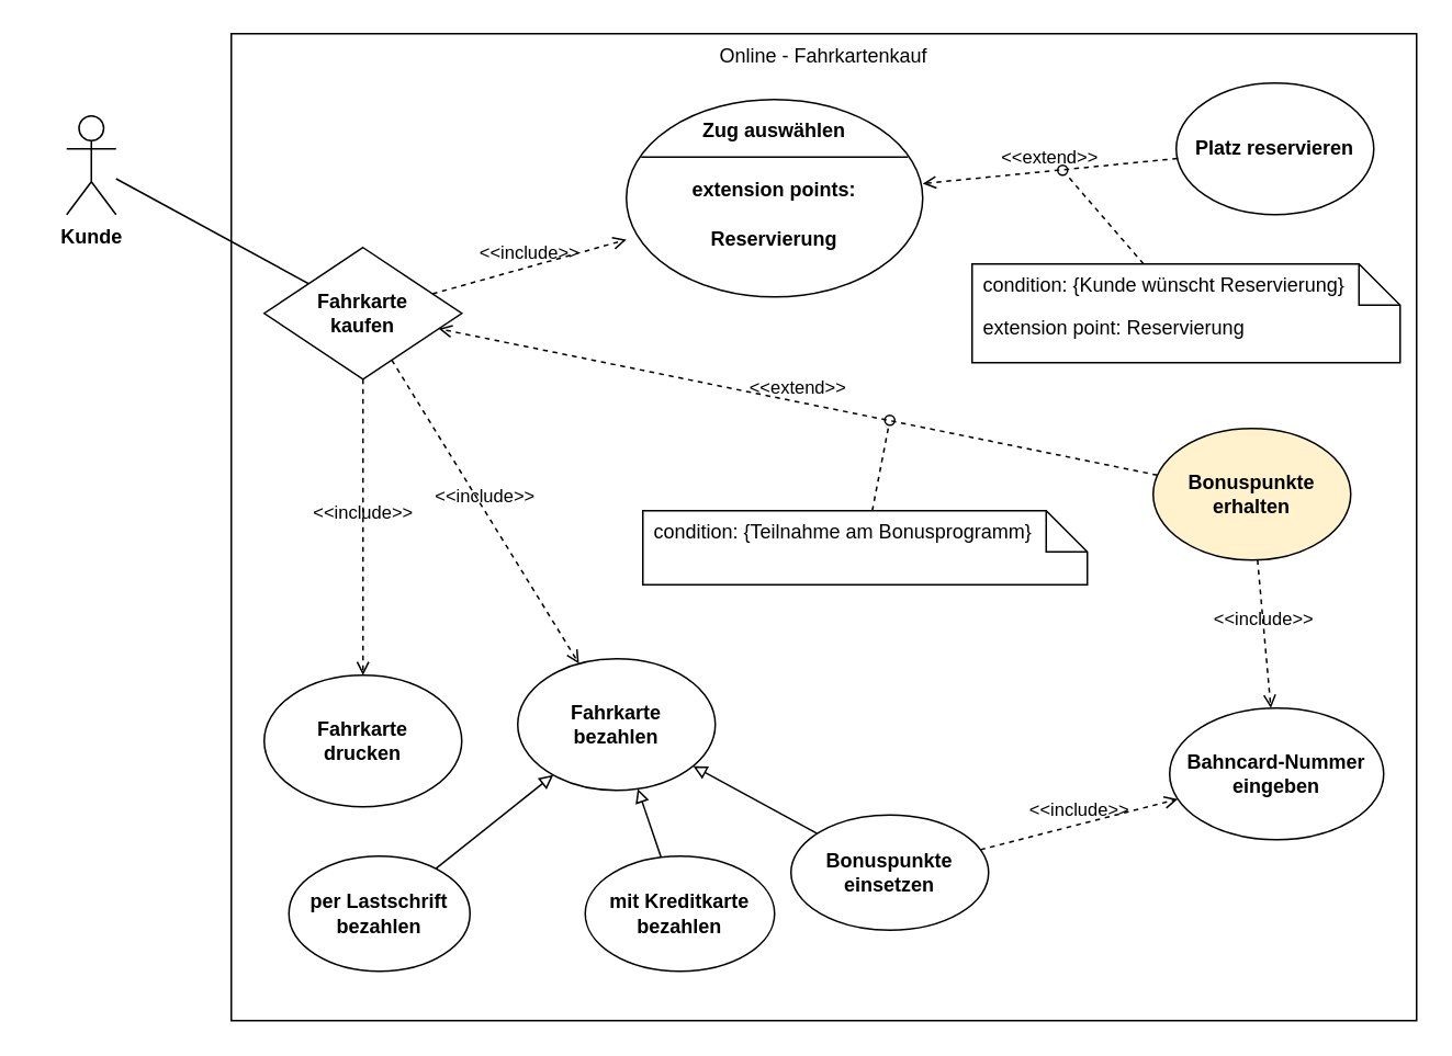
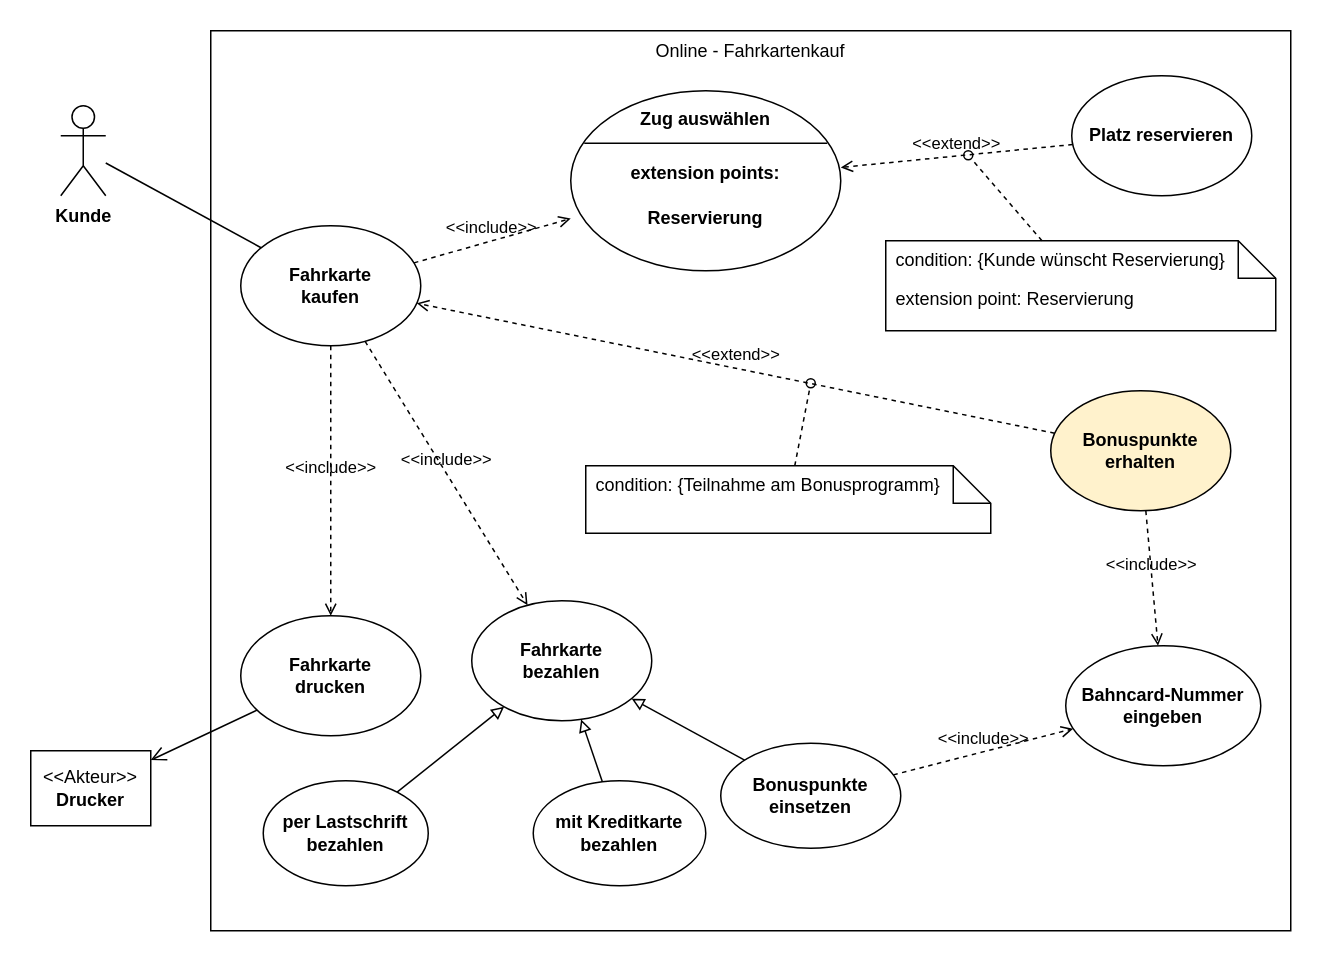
- <mxCell id="3" value="&lt;span&gt;Fahrkarte&lt;br&gt;kaufen&lt;/span&gt;" style="rhombus;whiteSpace=wrap;html=1;fontStyle=1;" parent="1" vertex="1"><mxGeometry x="160" y="150" width="120" height="80" as="geometry" /></mxCell>
+ <mxCell id="3" value="&lt;span&gt;Fahrkarte&lt;br&gt;kaufen&lt;/span&gt;" style="ellipse;whiteSpace=wrap;html=1;fontStyle=1" parent="1" vertex="1"><mxGeometry x="160" y="150" width="120" height="80" as="geometry" /></mxCell>
+ <mxCell id="22" value="" style="endArrow=open;startArrow=none;endFill=0;startFill=0;endSize=8;html=1;verticalAlign=bottom;labelBackgroundColor=none;strokeWidth=1;rounded=0;" parent="1" source="5" target="14" edge="1"><mxGeometry width="160" relative="1" as="geometry"><mxPoint x="90" y="250" as="sourcePoint" /><mxPoint x="460" y="230" as="targetPoint" /></mxGeometry></mxCell>
+ <mxCell id="14" value="&lt;div&gt;&amp;lt;&amp;lt;Akteur&amp;gt;&amp;gt;&lt;/div&gt;&lt;div&gt;&lt;b&gt;Drucker&lt;/b&gt;&lt;br&gt;&lt;/div&gt;" style="rounded=0;whiteSpace=wrap;html=1;" parent="1" vertex="1"><mxGeometry x="20" y="500" width="80" height="50" as="geometry" /></mxCell>
